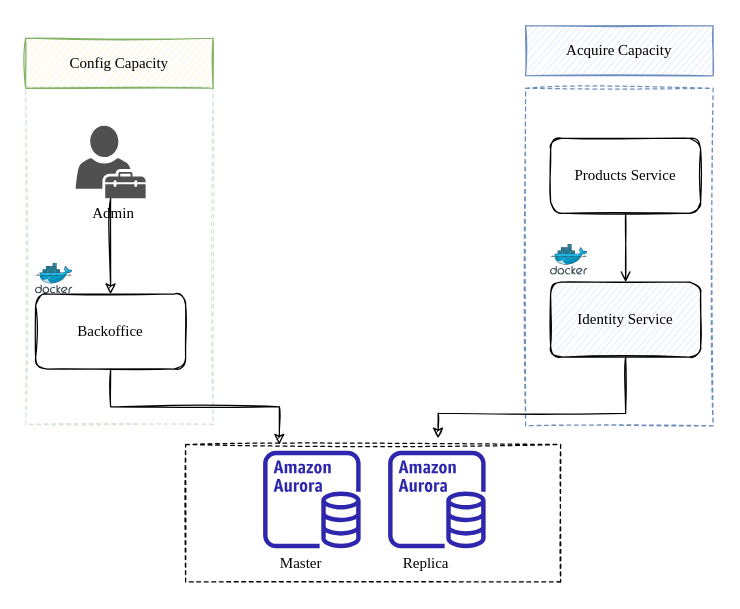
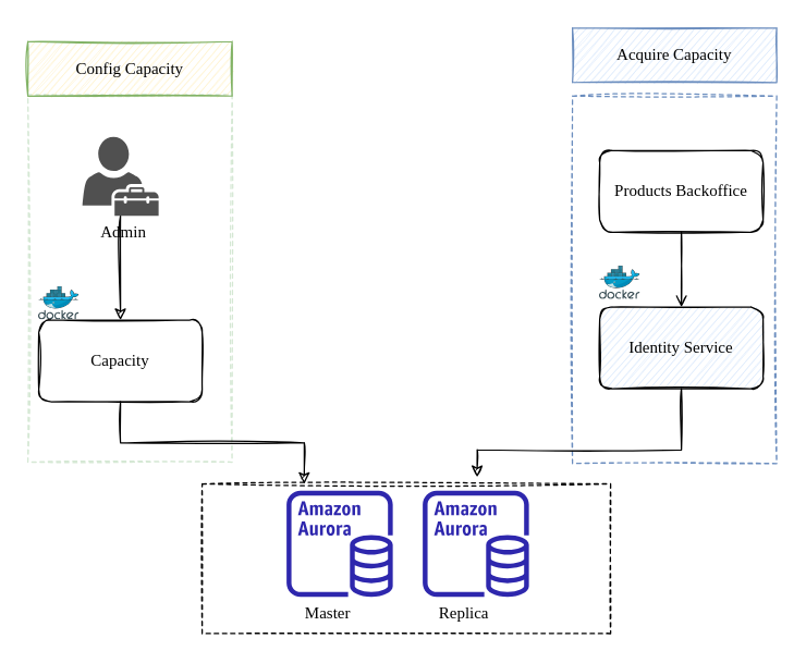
- <mxCell id="22" value="Products Service" style="rounded=1;whiteSpace=wrap;html=1;shadow=0;sketch=1;fontFamily=Comic Sans MS;" parent="1" vertex="1"><mxGeometry x="440" y="110" width="120" height="60" as="geometry" /></mxCell>
+ <mxCell id="22" value="Products Backoffice" style="rounded=1;whiteSpace=wrap;html=1;shadow=0;sketch=1;fontFamily=Comic Sans MS;" parent="1" vertex="1"><mxGeometry x="440" y="110" width="120" height="60" as="geometry" /></mxCell>
- <mxCell id="8" value="&lt;font face=&quot;Comic Sans MS&quot;&gt;Backoffice&lt;/font&gt;" style="rounded=1;whiteSpace=wrap;html=1;shadow=0;sketch=1;" parent="1" vertex="1"><mxGeometry x="28" y="234.6" width="120" height="60" as="geometry" /></mxCell>
+ <mxCell id="8" value="&lt;font face=&quot;Comic Sans MS&quot;&gt;Capacity&lt;/font&gt;" style="rounded=1;whiteSpace=wrap;html=1;shadow=0;sketch=1;" parent="1" vertex="1"><mxGeometry x="28" y="234.6" width="120" height="60" as="geometry" /></mxCell>
